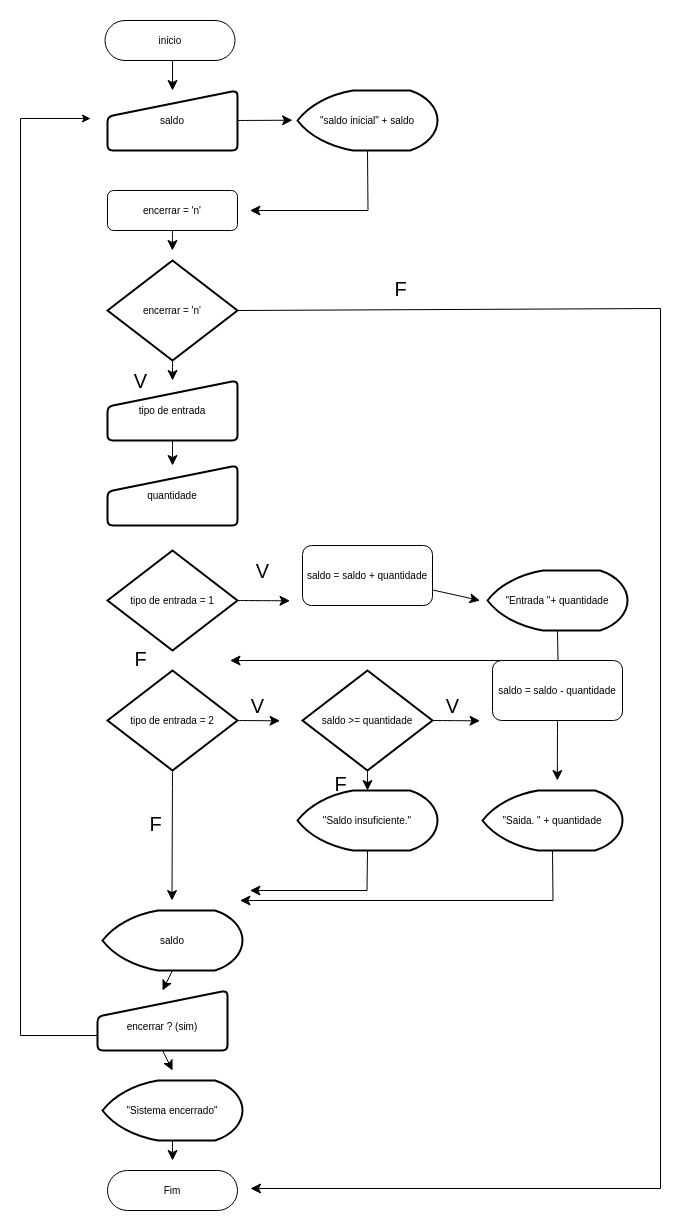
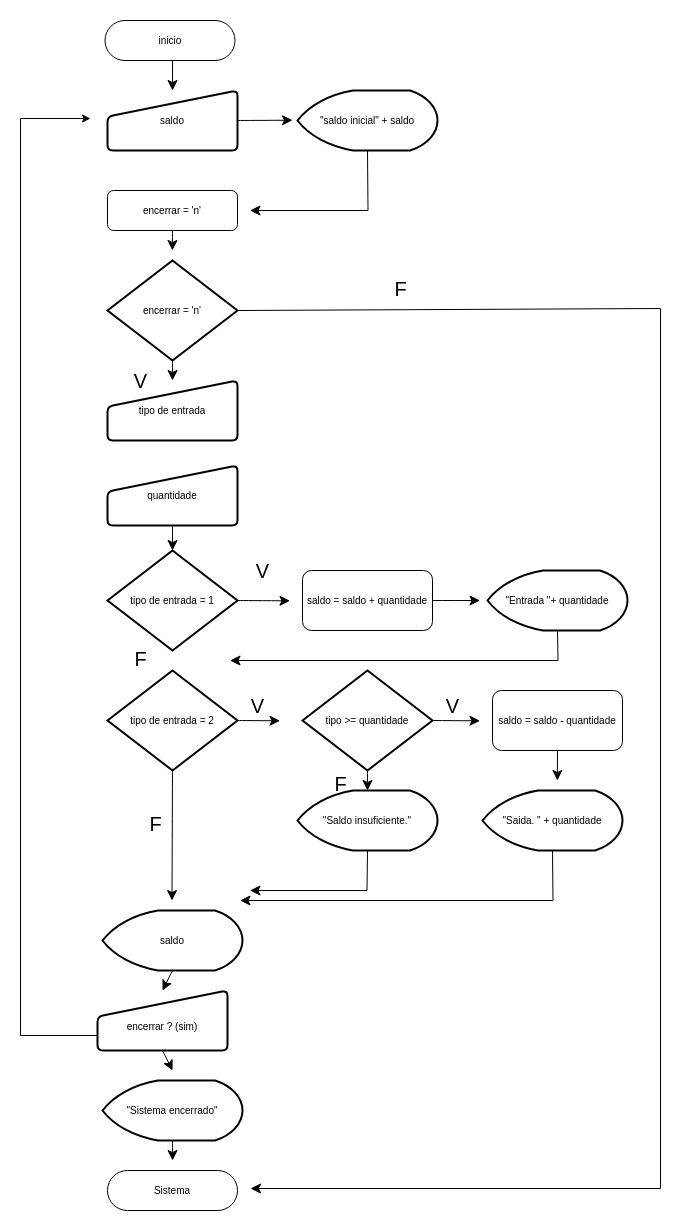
- <mxCell id="13" style="edgeStyle=none;curved=1;rounded=0;orthogonalLoop=1;jettySize=auto;html=1;exitX=0.5;exitY=1;exitDx=0;exitDy=0;entryX=0.5;entryY=0;entryDx=0;entryDy=0;fontSize=12;startSize=8;endSize=8;labelBackgroundColor=none;fontColor=default;" parent="1" source="14" target="16" edge="1"><mxGeometry relative="1" as="geometry" /></mxCell>
+ <mxCell id="15" style="edgeStyle=none;curved=1;rounded=0;orthogonalLoop=1;jettySize=auto;html=1;exitX=0.5;exitY=1;exitDx=0;exitDy=0;fontSize=12;startSize=8;endSize=8;entryX=0.5;entryY=0;entryDx=0;entryDy=0;entryPerimeter=0;labelBackgroundColor=none;fontColor=default;" parent="1" source="16" target="18" edge="1"><mxGeometry relative="1" as="geometry"><mxPoint x="174.5" y="540" as="targetPoint" /></mxGeometry></mxCell>
- <mxCell id="20" value="saldo = saldo + quantidade" style="rounded=1;whiteSpace=wrap;html=1;fontSize=10;labelBackgroundColor=none;" parent="1" vertex="1"><mxGeometry x="302" y="545" width="130" height="60" as="geometry" /></mxCell>
+ <mxCell id="20" value="saldo = saldo + quantidade" style="rounded=1;whiteSpace=wrap;html=1;fontSize=10;labelBackgroundColor=none;" parent="1" vertex="1"><mxGeometry x="302" y="570" width="130" height="60" as="geometry" /></mxCell>
- <mxCell id="30" value="saldo = saldo - quantidade" style="rounded=1;whiteSpace=wrap;html=1;fontSize=10;labelBackgroundColor=none;" parent="1" vertex="1"><mxGeometry x="492" y="660" width="130" height="60" as="geometry" /></mxCell>
+ <mxCell id="30" value="saldo = saldo - quantidade" style="rounded=1;whiteSpace=wrap;html=1;fontSize=10;labelBackgroundColor=none;" parent="1" vertex="1"><mxGeometry x="492" y="690" width="130" height="60" as="geometry" /></mxCell>
- <mxCell id="28" value="&lt;font style=&quot;font-size: 10px;&quot;&gt;saldo &amp;gt;= quantidade&lt;/font&gt;" style="strokeWidth=2;html=1;shape=mxgraph.flowchart.decision;whiteSpace=wrap;fontSize=10;labelBackgroundColor=none;" parent="1" vertex="1"><mxGeometry x="302" y="670" width="130" height="100" as="geometry" /></mxCell>
+ <mxCell id="28" value="&lt;font style=&quot;font-size: 10px;&quot;&gt;tipo &amp;gt;= quantidade&lt;/font&gt;" style="strokeWidth=2;html=1;shape=mxgraph.flowchart.decision;whiteSpace=wrap;fontSize=10;labelBackgroundColor=none;" parent="1" vertex="1"><mxGeometry x="302" y="670" width="130" height="100" as="geometry" /></mxCell>
- <mxCell id="42" value="Fim" style="rounded=1;whiteSpace=wrap;html=1;fontSize=10;arcSize=50;labelBackgroundColor=none;" parent="1" vertex="1"><mxGeometry x="107" y="1170" width="130" height="40" as="geometry" /></mxCell>
+ <mxCell id="42" value="Sistema" style="rounded=1;whiteSpace=wrap;html=1;fontSize=10;arcSize=50;labelBackgroundColor=none;" parent="1" vertex="1"><mxGeometry x="107" y="1170" width="130" height="40" as="geometry" /></mxCell>
